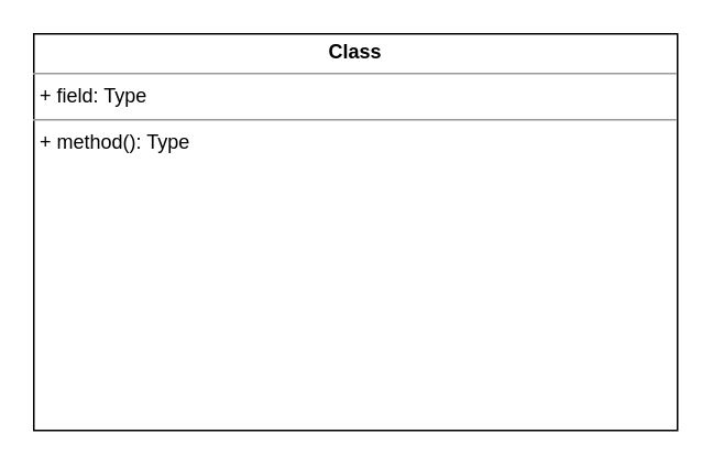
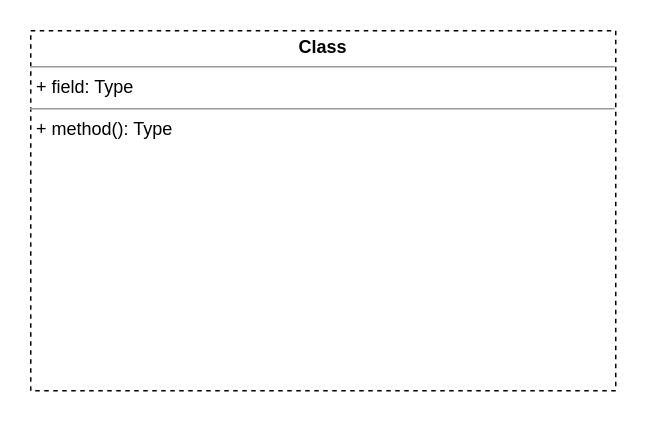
- <mxCell id="2" value="&lt;p style=&quot;margin:0px;margin-top:4px;text-align:center;&quot;&gt;&lt;b&gt;Class&lt;/b&gt;&lt;/p&gt;&lt;hr size=&quot;1&quot;/&gt;&lt;p style=&quot;margin:0px;margin-left:4px;&quot;&gt;+ field: Type&lt;/p&gt;&lt;hr size=&quot;1&quot;/&gt;&lt;p style=&quot;margin:0px;margin-left:4px;&quot;&gt;+ method(): Type&lt;/p&gt;" style="verticalAlign=top;align=left;overflow=fill;fontSize=12;fontFamily=Helvetica;html=1;" vertex="1" parent="1"><mxGeometry x="20" y="20" width="390" height="240" as="geometry" /></mxCell>
+ <mxCell id="2" value="&lt;p style=&quot;margin:0px;margin-top:4px;text-align:center;&quot;&gt;&lt;b&gt;Class&lt;/b&gt;&lt;/p&gt;&lt;hr size=&quot;1&quot;/&gt;&lt;p style=&quot;margin:0px;margin-left:4px;&quot;&gt;+ field: Type&lt;/p&gt;&lt;hr size=&quot;1&quot;/&gt;&lt;p style=&quot;margin:0px;margin-left:4px;&quot;&gt;+ method(): Type&lt;/p&gt;" style="verticalAlign=top;align=left;overflow=fill;fontSize=12;fontFamily=Helvetica;html=1;dashed=1;" vertex="1" parent="1"><mxGeometry x="20" y="20" width="390" height="240" as="geometry" /></mxCell>
